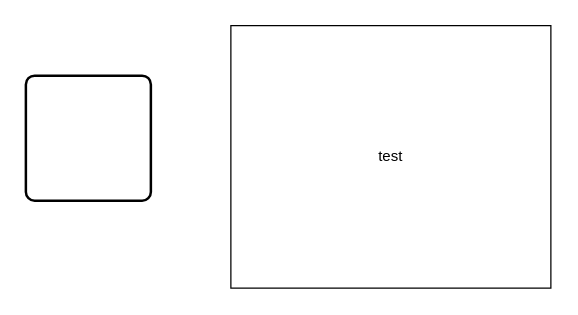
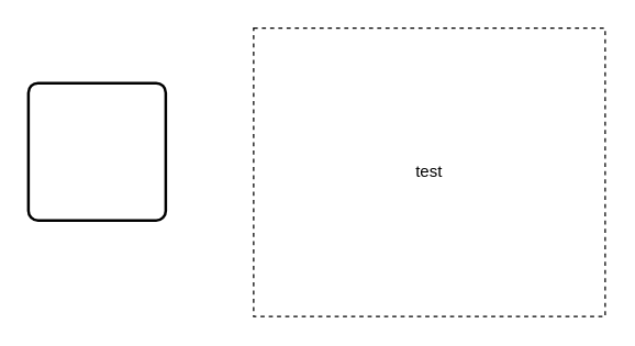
- <mxCell id="2" value="test" style="rounded=0;whiteSpace=wrap;html=1;" parent="1" vertex="1"><mxGeometry x="184" y="20" width="256" height="210" as="geometry" /></mxCell>
+ <mxCell id="2" value="test" style="rounded=0;whiteSpace=wrap;html=1;dashed=1;" parent="1" vertex="1"><mxGeometry x="184" y="20" width="256" height="210" as="geometry" /></mxCell>
